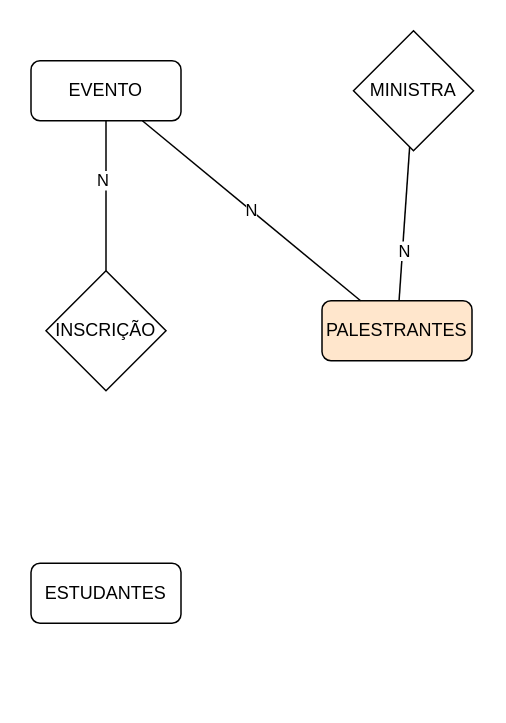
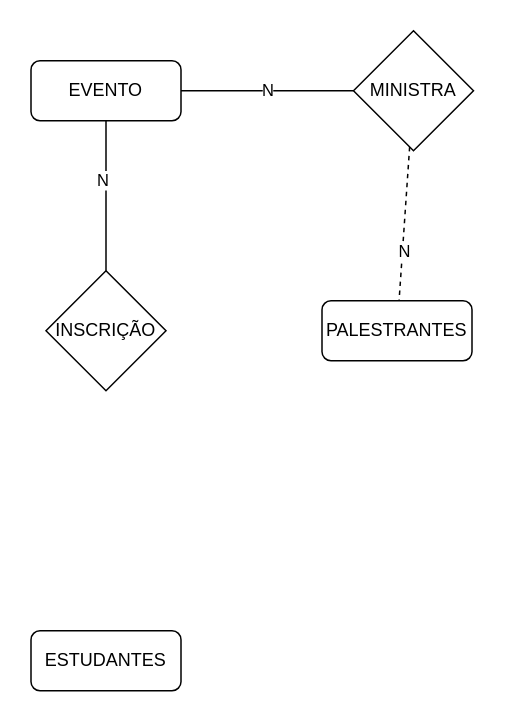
- <mxCell id="2" style="edgeStyle=none;html=1;endArrow=none;endFill=0;startArrow=none;" edge="1" parent="1" source="10" target="7"><mxGeometry relative="1" as="geometry" /></mxCell>
+ <mxCell id="2" style="edgeStyle=none;html=1;endArrow=none;endFill=0;startArrow=none;dashed=1;" edge="1" parent="1" source="10" target="7"><mxGeometry relative="1" as="geometry" /></mxCell>
- <mxCell id="9" value="N" style="edgeStyle=none;html=1;endArrow=none;endFill=0;" edge="1" parent="1" source="6" target="7"><mxGeometry relative="1" as="geometry"><mxPoint x="40" y="80" as="sourcePoint" /><mxPoint x="140" y="80" as="targetPoint" /></mxGeometry></mxCell>
+ <mxCell id="9" value="N" style="edgeStyle=none;html=1;entryX=0;entryY=0.5;entryDx=0;entryDy=0;endArrow=none;endFill=0;" edge="1" parent="1" source="6" target="10"><mxGeometry relative="1" as="geometry"><mxPoint x="40" y="80" as="sourcePoint" /><mxPoint x="140" y="80" as="targetPoint" /></mxGeometry></mxCell>
- <mxCell id="7" value="PALESTRANTES" style="rounded=1;whiteSpace=wrap;html=1;fillColor=#ffe6cc;" vertex="1" parent="1"><mxGeometry x="214" y="200" width="100" height="40" as="geometry" /></mxCell>
+ <mxCell id="7" value="PALESTRANTES" style="rounded=1;whiteSpace=wrap;html=1;" vertex="1" parent="1"><mxGeometry x="214" y="200" width="100" height="40" as="geometry" /></mxCell>
- <mxCell id="8" value="ESTUDANTES" style="rounded=1;whiteSpace=wrap;html=1;" vertex="1" parent="1"><mxGeometry x="20" y="375" width="100" height="40" as="geometry" /></mxCell>
+ <mxCell id="8" value="ESTUDANTES" style="rounded=1;whiteSpace=wrap;html=1;" vertex="1" parent="1"><mxGeometry x="20" y="420" width="100" height="40" as="geometry" /></mxCell>
